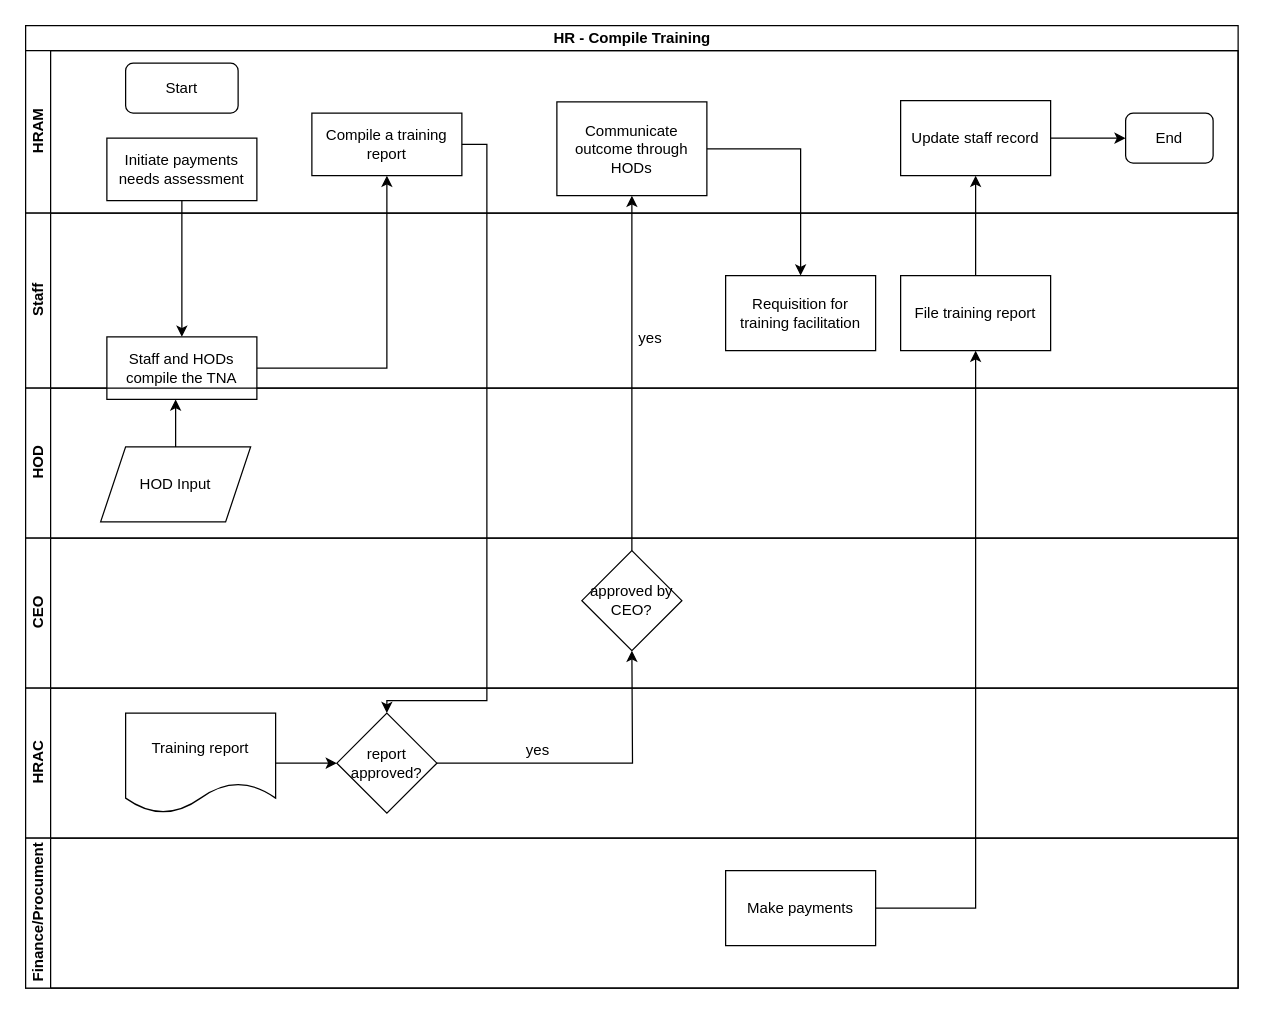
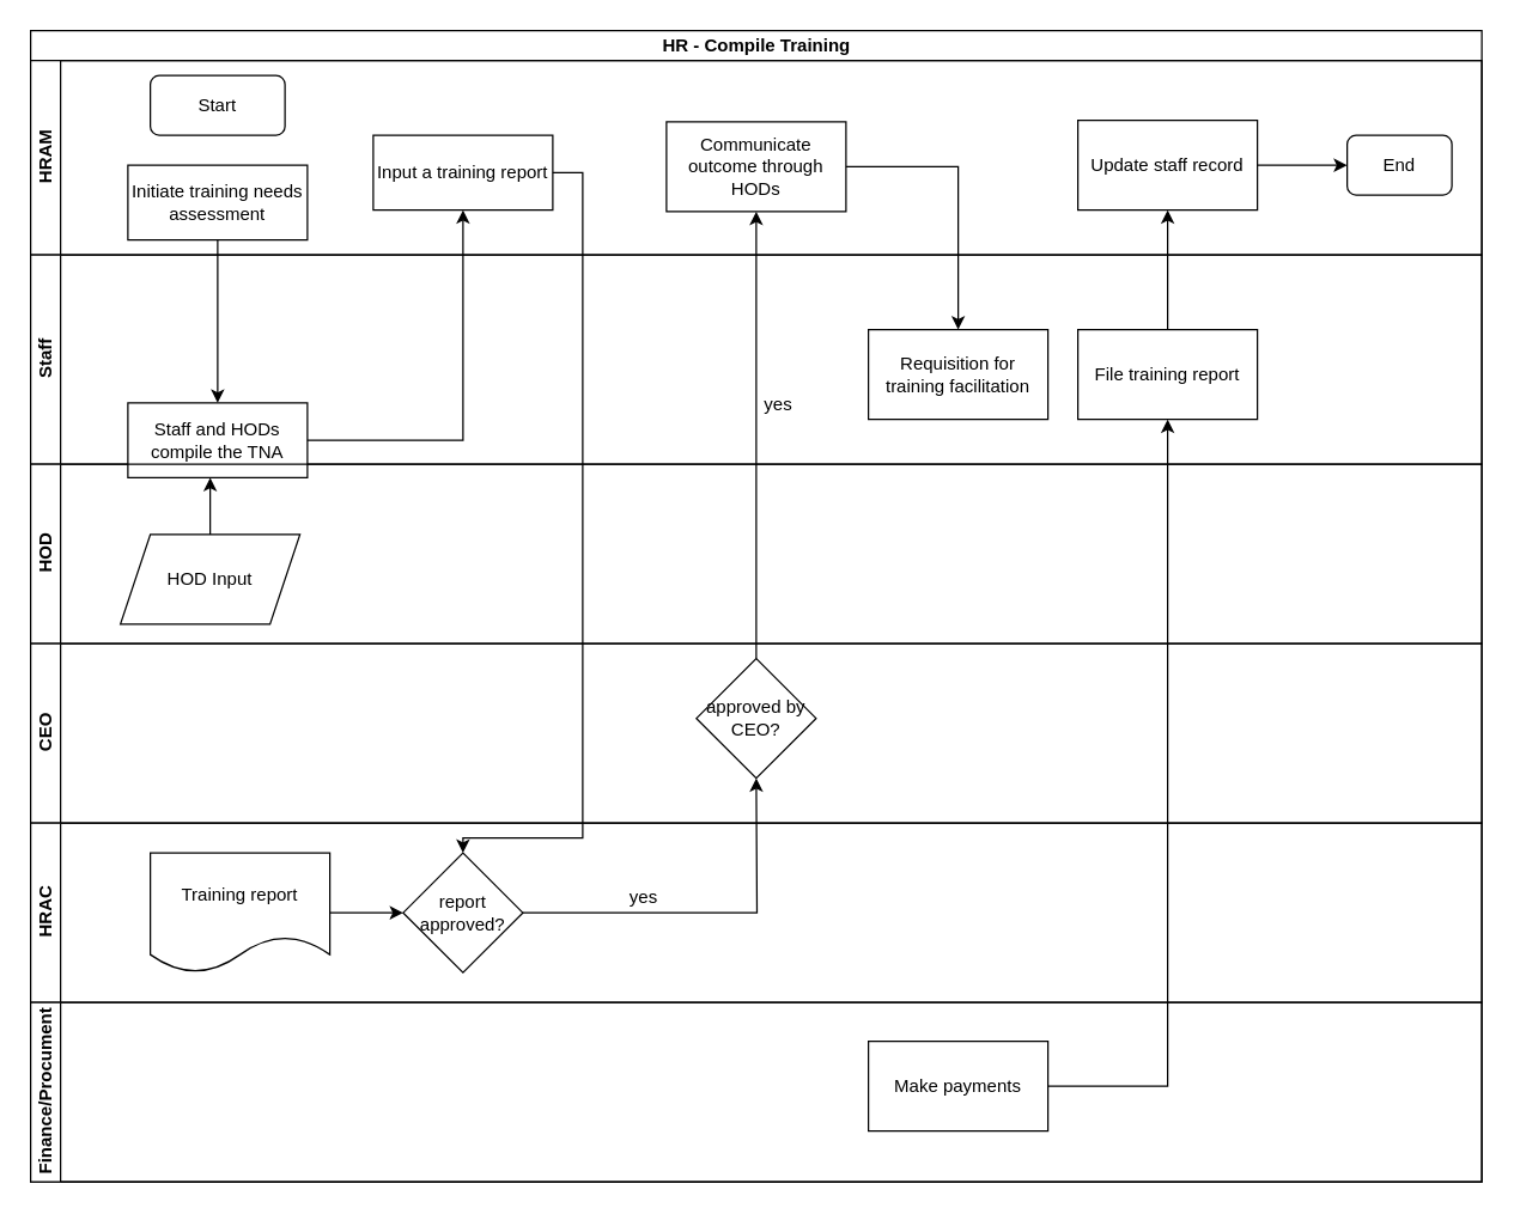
- <mxCell id="6" value="Compile a training report" style="rounded=0;whiteSpace=wrap;html=1;" vertex="1" parent="3"><mxGeometry x="229" y="50" width="120" height="50" as="geometry" /></mxCell>
+ <mxCell id="6" value="Input a training report" style="rounded=0;whiteSpace=wrap;html=1;" vertex="1" parent="3"><mxGeometry x="229" y="50" width="120" height="50" as="geometry" /></mxCell>
- <mxCell id="5" value="Communicate outcome through HODs" style="whiteSpace=wrap;html=1;" vertex="1" parent="3"><mxGeometry x="425" y="41" width="120" height="75" as="geometry" /></mxCell>
+ <mxCell id="5" value="Communicate outcome through HODs" style="whiteSpace=wrap;html=1;" vertex="1" parent="3"><mxGeometry x="425" y="41" width="120" height="60" as="geometry" /></mxCell>
- <mxCell id="7" value="Initiate payments needs assessment" style="rounded=0;whiteSpace=wrap;html=1;" vertex="1" parent="3"><mxGeometry x="65" y="70" width="120" height="50" as="geometry" /></mxCell>
+ <mxCell id="7" value="Initiate training needs assessment" style="rounded=0;whiteSpace=wrap;html=1;" vertex="1" parent="3"><mxGeometry x="65" y="70" width="120" height="50" as="geometry" /></mxCell>
